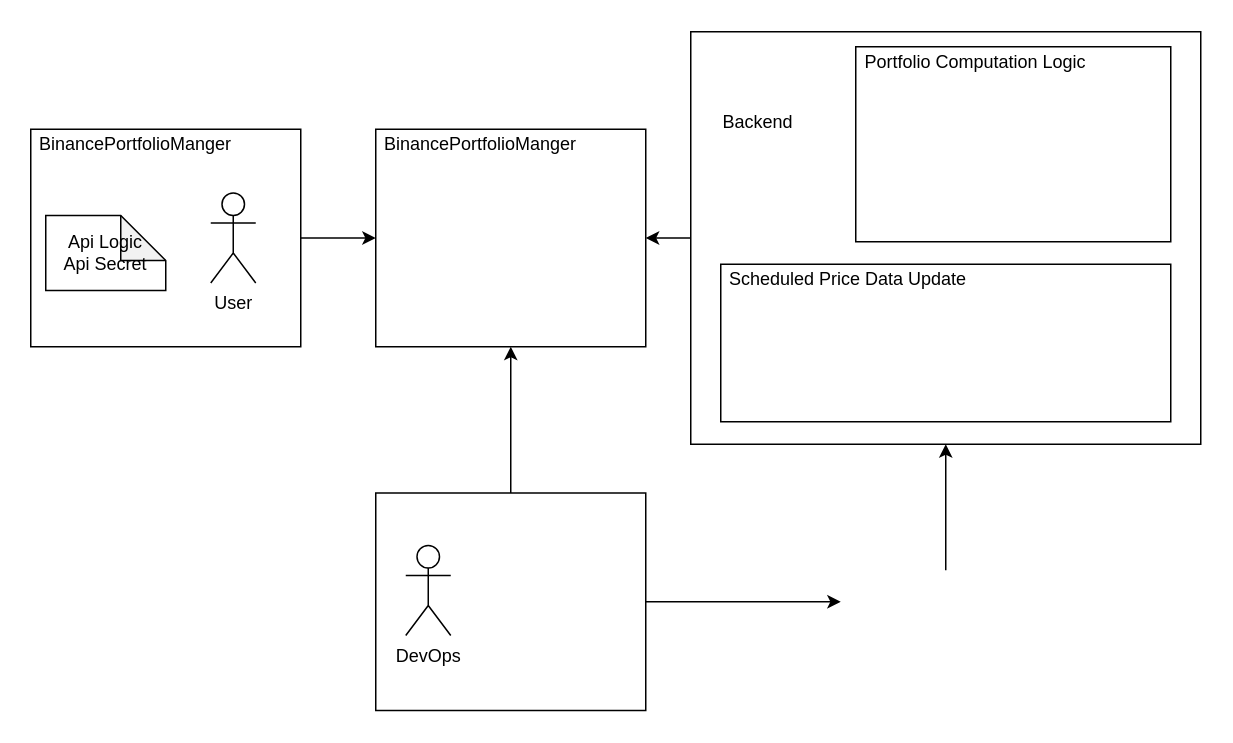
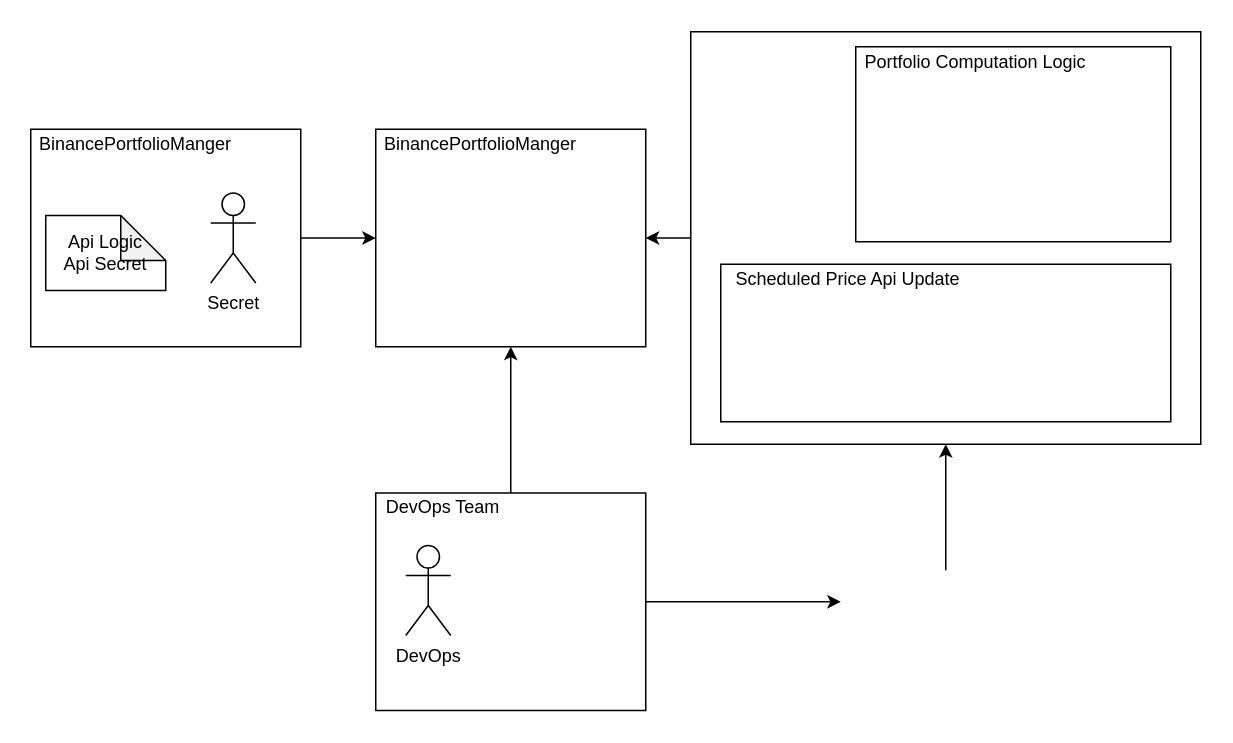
- <mxCell id="33" value="Backend" style="text;html=1;strokeColor=none;fillColor=none;align=center;verticalAlign=middle;whiteSpace=wrap;rounded=0;" vertex="1" parent="1"><mxGeometry x="460" y="70.5" width="90" height="20" as="geometry" /></mxCell>
- <mxCell id="19" value="Scheduled Price Data Update" style="text;html=1;strokeColor=none;fillColor=none;align=center;verticalAlign=middle;whiteSpace=wrap;rounded=0;" vertex="1" parent="1"><mxGeometry x="480" y="175.5" width="170" height="20" as="geometry" /></mxCell>
+ <mxCell id="19" value="Scheduled Price Api Update" style="text;html=1;strokeColor=none;fillColor=none;align=center;verticalAlign=middle;whiteSpace=wrap;rounded=0;" vertex="1" parent="1"><mxGeometry x="480" y="175.5" width="170" height="20" as="geometry" /></mxCell>
- <mxCell id="11" value="User" style="shape=umlActor;verticalLabelPosition=bottom;verticalAlign=top;html=1;outlineConnect=0;" vertex="1" parent="1"><mxGeometry x="140" y="128" width="30" height="60" as="geometry" /></mxCell>
+ <mxCell id="11" value="Secret" style="shape=umlActor;verticalLabelPosition=bottom;verticalAlign=top;html=1;outlineConnect=0;" vertex="1" parent="1"><mxGeometry x="140" y="128" width="30" height="60" as="geometry" /></mxCell>
+ <mxCell id="24" value="DevOps Team" style="text;html=1;strokeColor=none;fillColor=none;align=center;verticalAlign=middle;whiteSpace=wrap;rounded=0;" vertex="1" parent="1"><mxGeometry x="250" y="328" width="90" height="20" as="geometry" /></mxCell>
